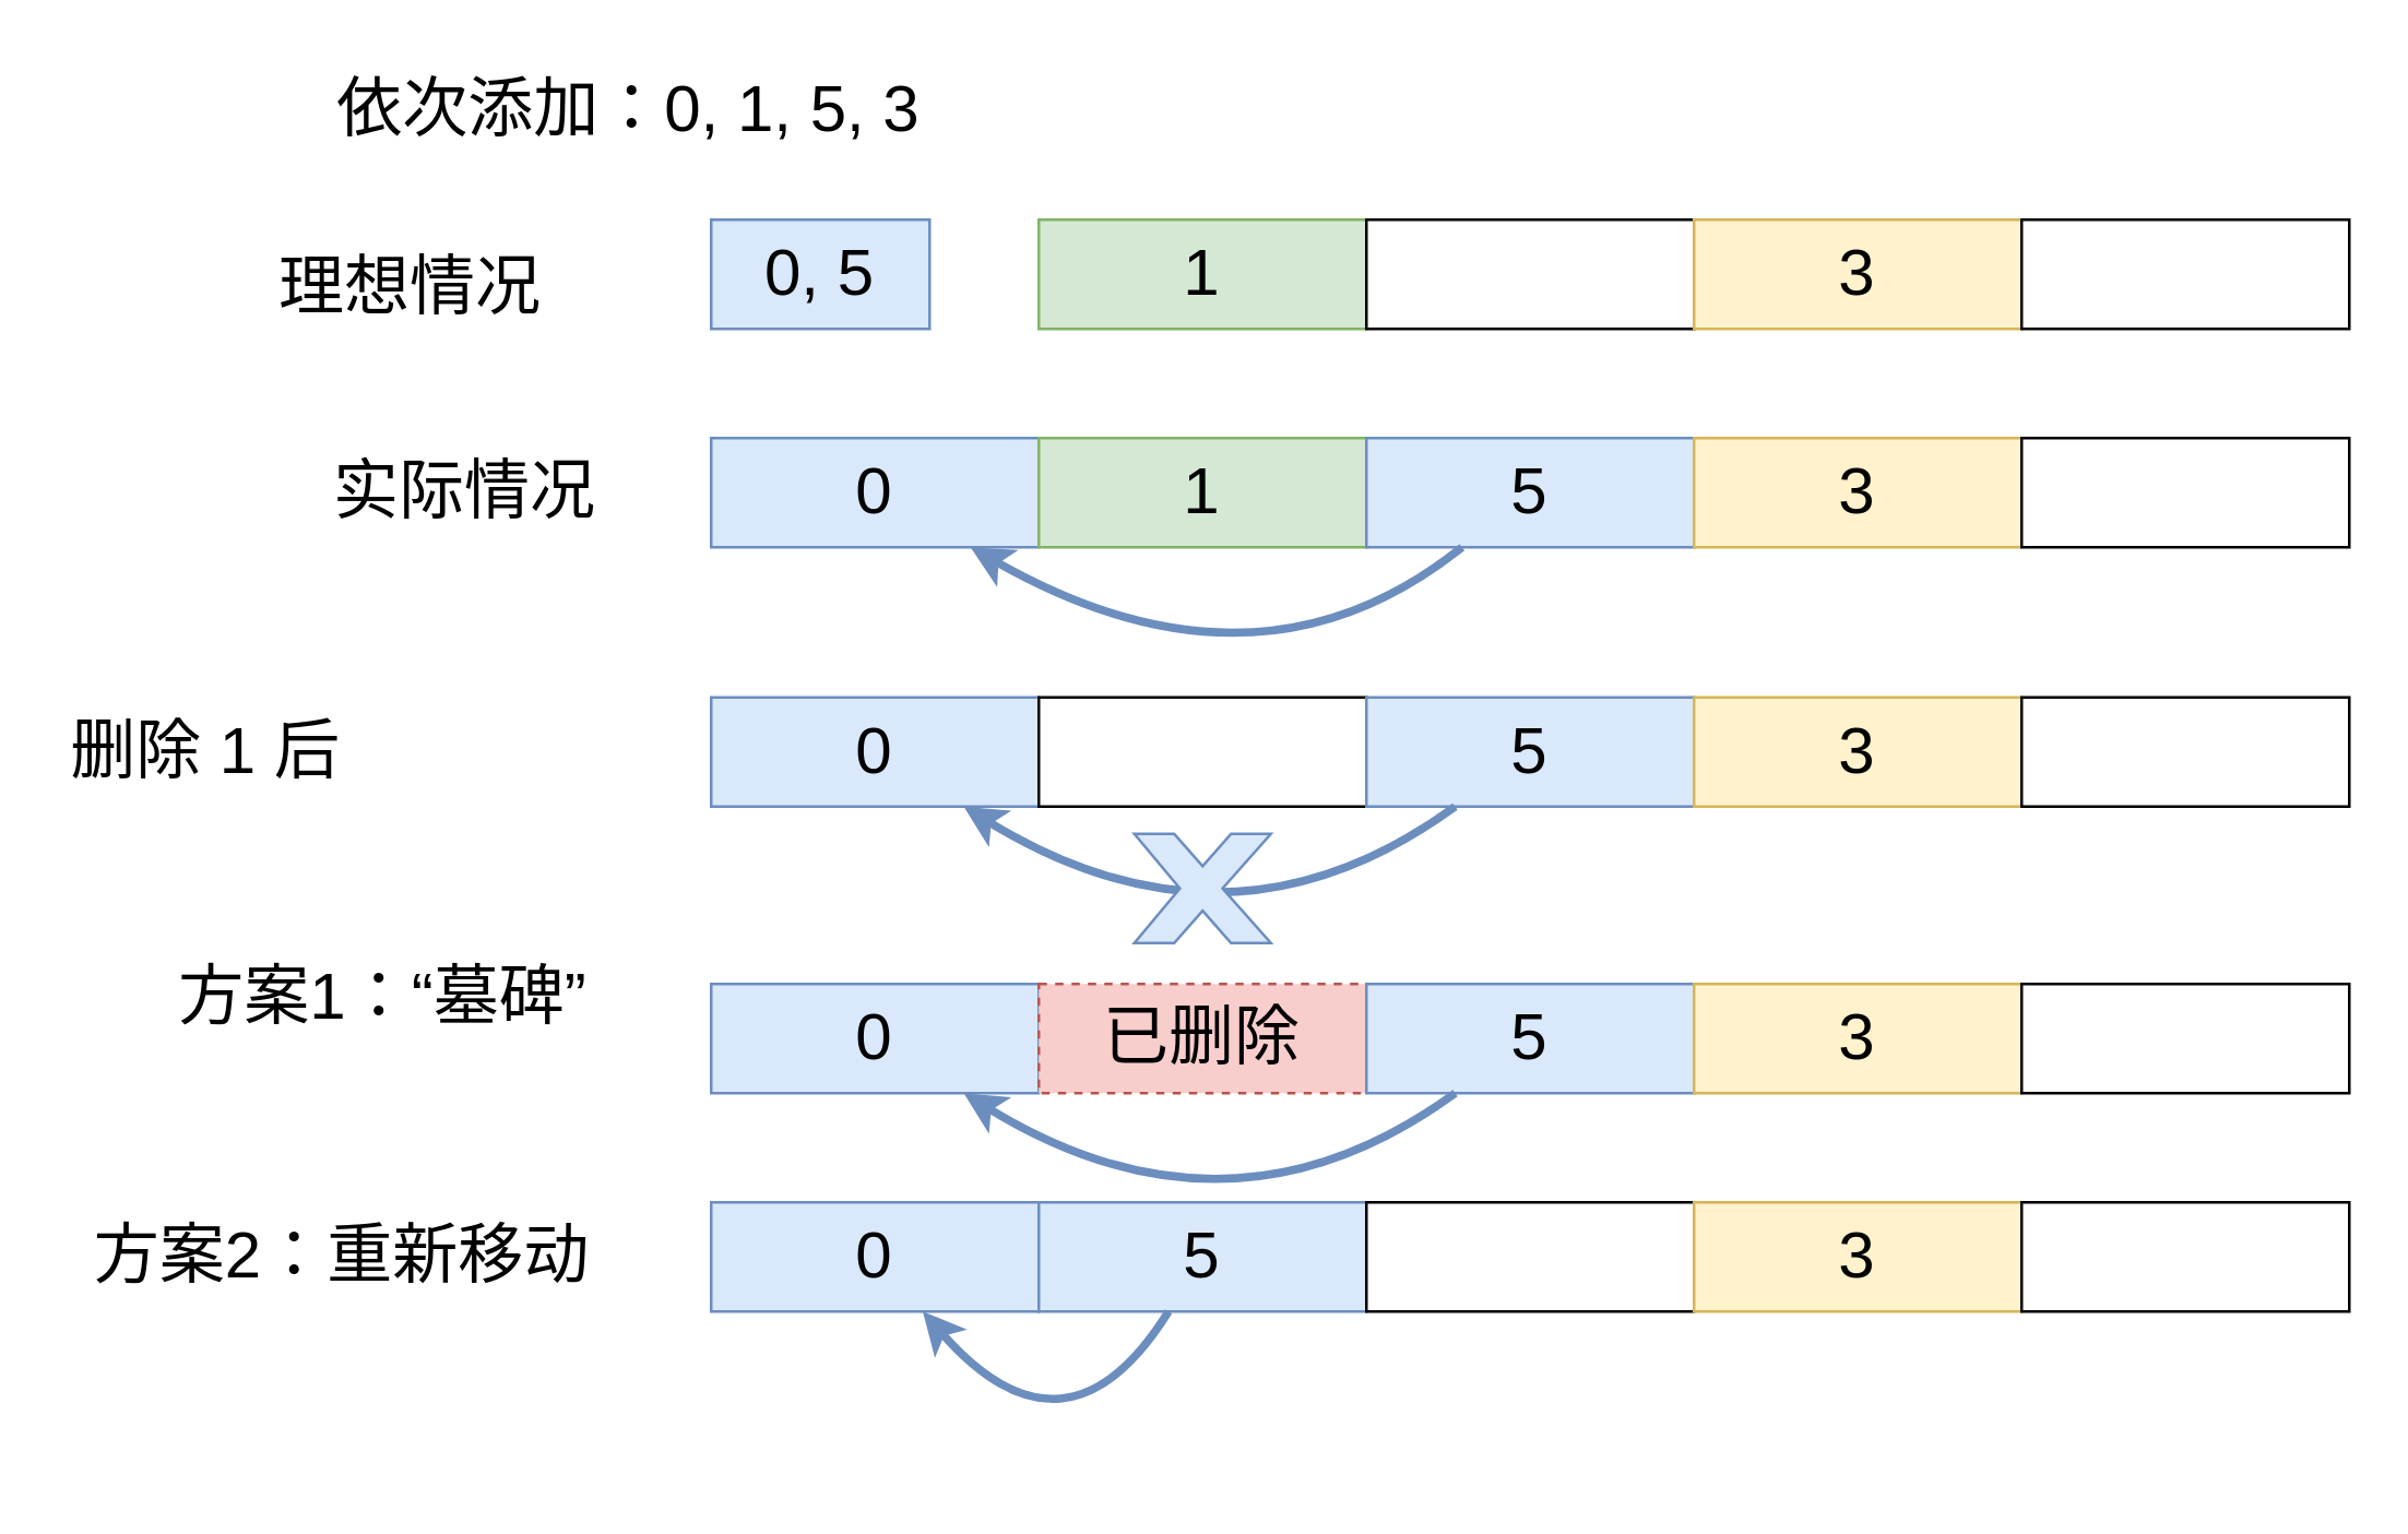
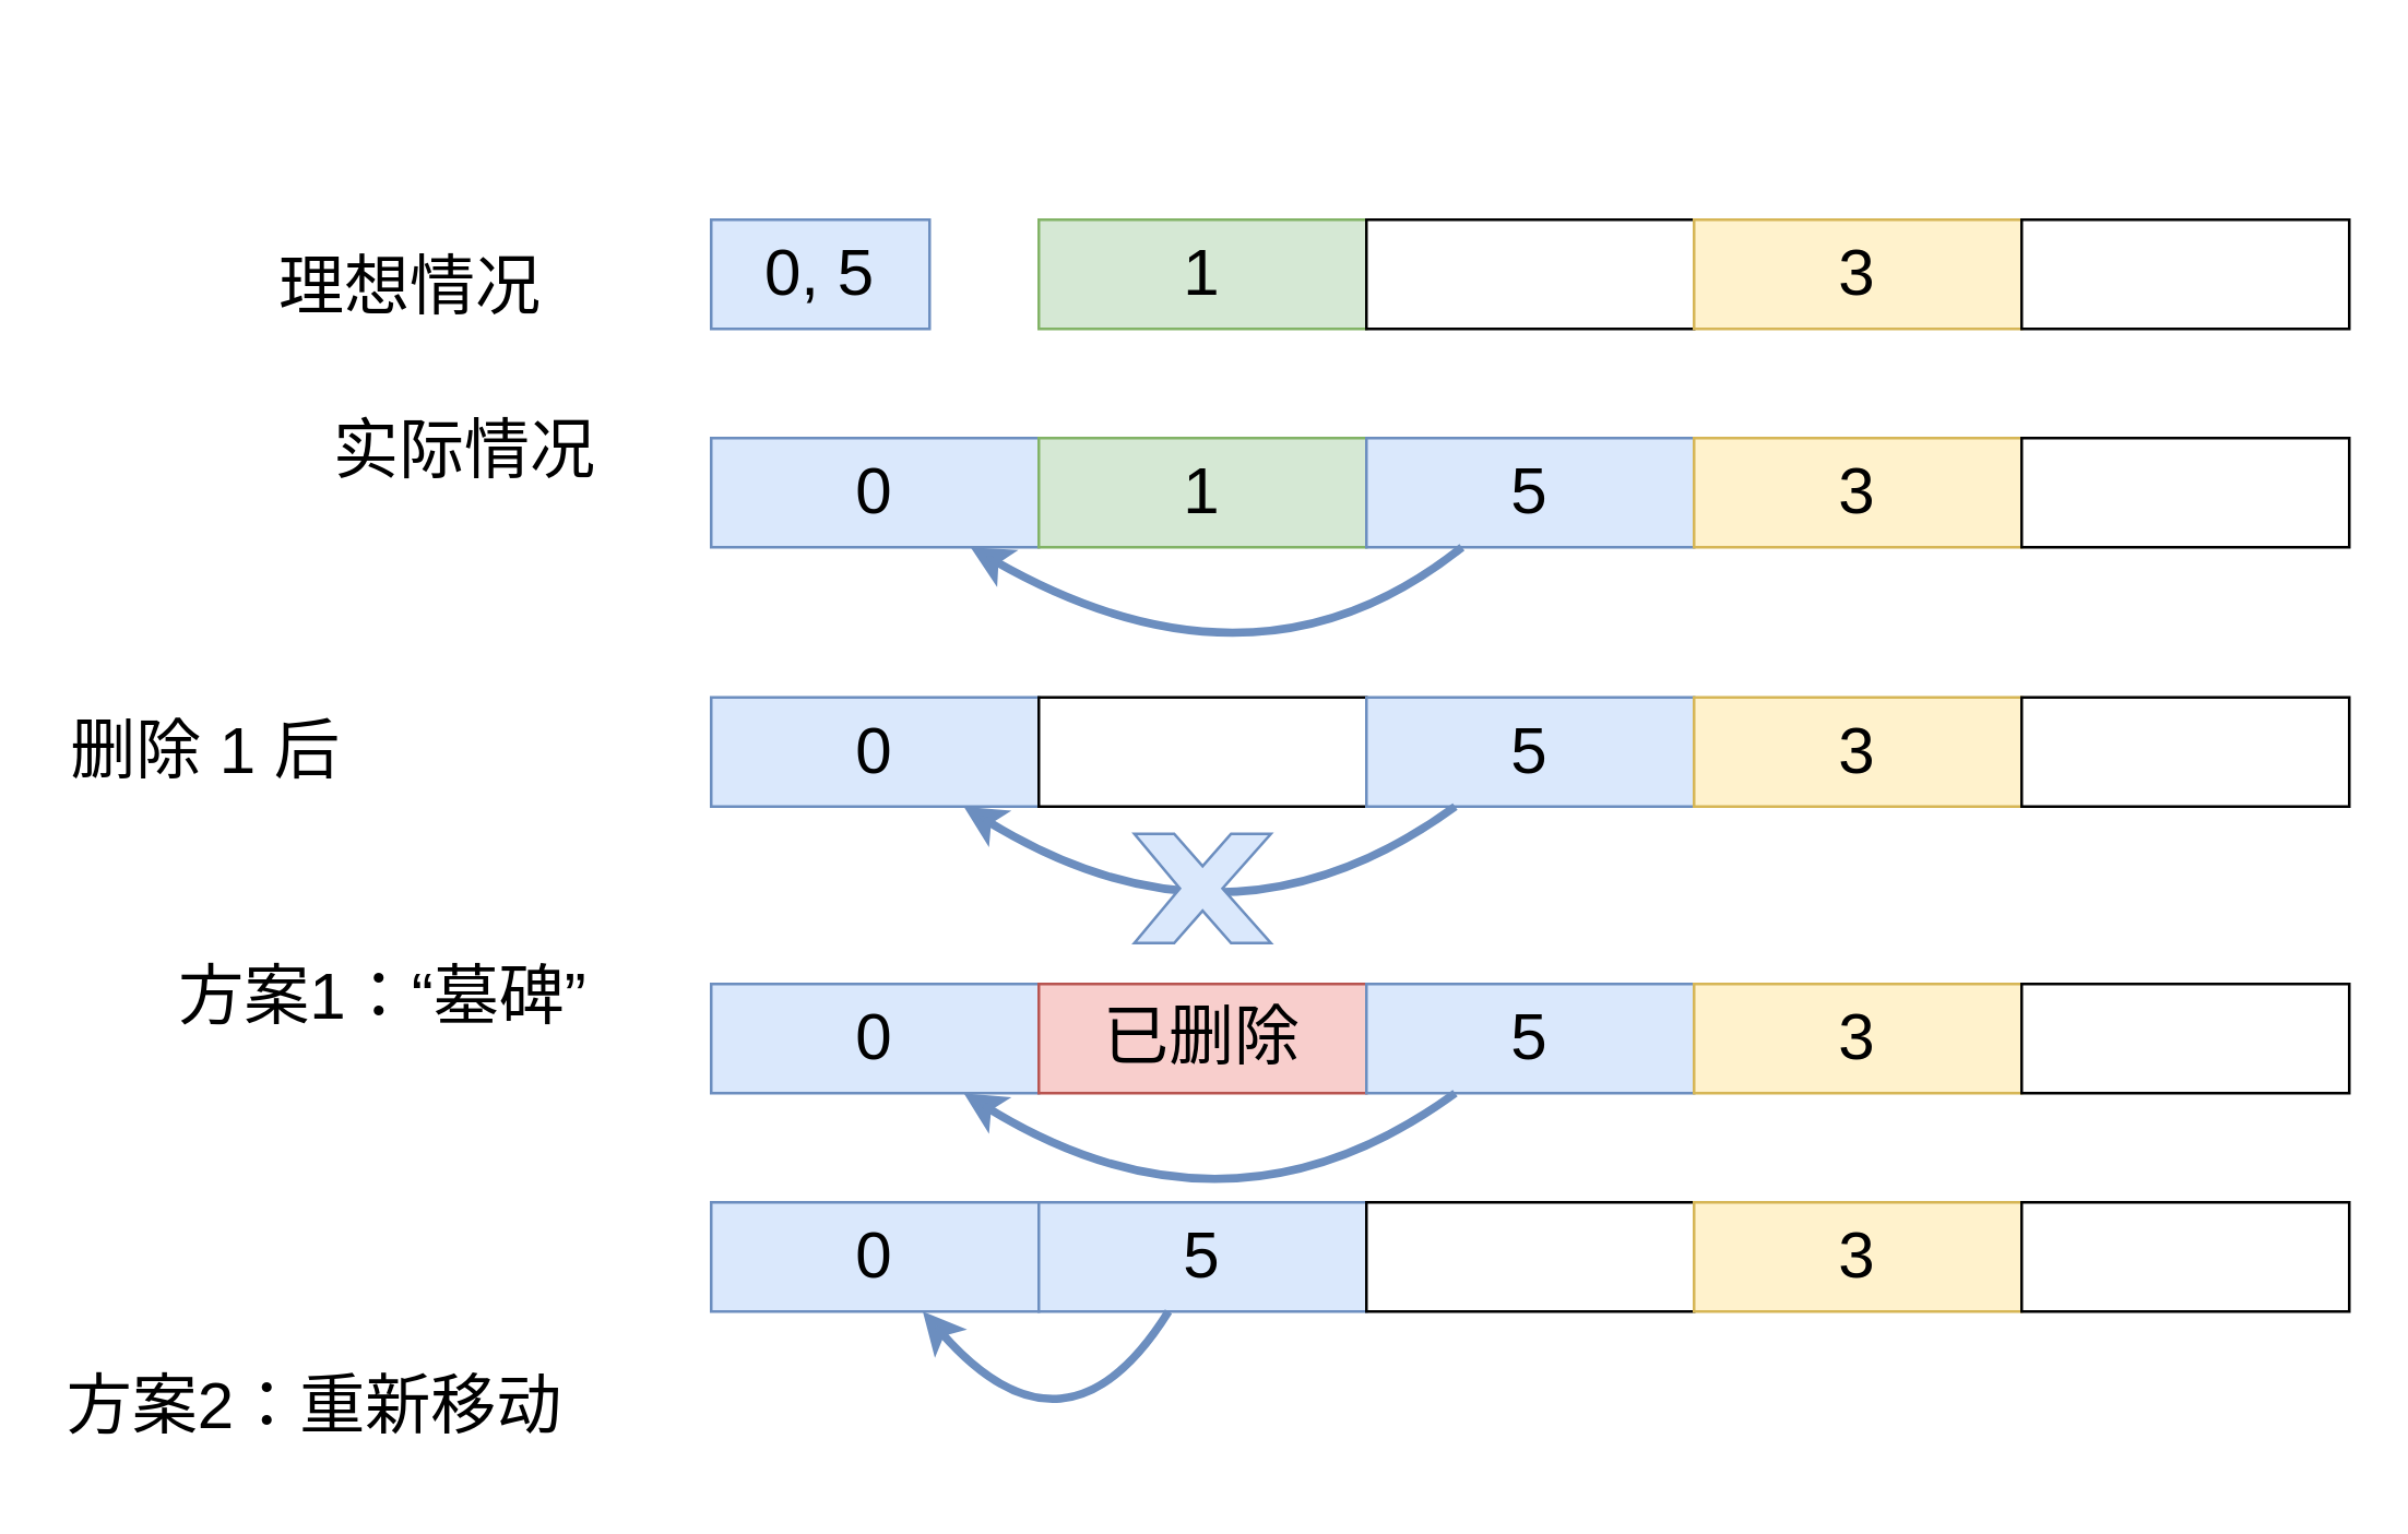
- <mxCell id="14" value="依次添加：0, 1, 5, 3" style="text;html=1;strokeColor=none;fillColor=none;align=center;verticalAlign=middle;whiteSpace=wrap;rounded=0;fontSize=24;" parent="1" vertex="1"><mxGeometry x="120" y="20" width="220" height="40" as="geometry" /></mxCell>
- <mxCell id="13" value="实际情况" style="text;html=1;strokeColor=none;fillColor=none;align=center;verticalAlign=middle;whiteSpace=wrap;rounded=0;fontSize=24;" parent="1" vertex="1"><mxGeometry x="120" y="160" width="100" height="40" as="geometry" /></mxCell>
+ <mxCell id="13" value="实际情况" style="text;html=1;strokeColor=none;fillColor=none;align=center;verticalAlign=middle;whiteSpace=wrap;rounded=0;fontSize=24;" parent="1" vertex="1"><mxGeometry x="120" y="145" width="100" height="40" as="geometry" /></mxCell>
- <mxCell id="26" value="已删除" style="rounded=0;whiteSpace=wrap;html=1;fontSize=24;fillColor=#f8cecc;strokeColor=#b85450;dashed=1;" parent="1" vertex="1"><mxGeometry x="380" y="360" width="120" height="40" as="geometry" /></mxCell>
+ <mxCell id="26" value="已删除" style="rounded=0;whiteSpace=wrap;html=1;fontSize=24;fillColor=#f8cecc;strokeColor=#b85450;" parent="1" vertex="1"><mxGeometry x="380" y="360" width="120" height="40" as="geometry" /></mxCell>
- <mxCell id="31" value="方案2：重新移动" style="text;html=1;strokeColor=none;fillColor=none;align=center;verticalAlign=middle;whiteSpace=wrap;rounded=0;fontSize=24;" parent="1" vertex="1"><mxGeometry x="30" y="440" width="190" height="40" as="geometry" /></mxCell>
+ <mxCell id="31" value="方案2：重新移动" style="text;html=1;strokeColor=none;fillColor=none;align=center;verticalAlign=middle;whiteSpace=wrap;rounded=0;fontSize=24;" parent="1" vertex="1"><mxGeometry x="20" y="495" width="190" height="40" as="geometry" /></mxCell>
